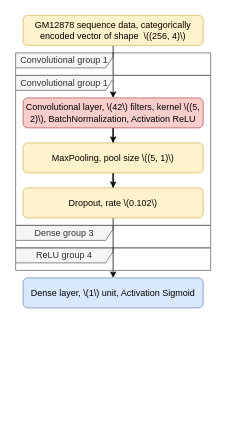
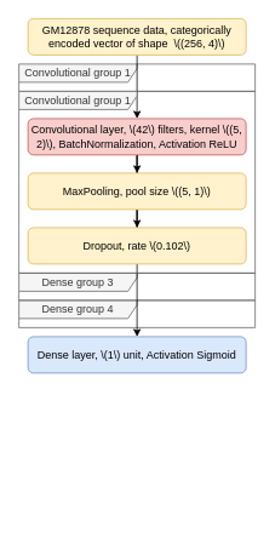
- <mxCell id="2" value="ReLU group 4" style="shape=umlFrame;whiteSpace=wrap;html=1;width=130;height=20;fillColor=#f5f5f5;strokeColor=#666666;fontColor=#333333;" parent="1" vertex="1"><mxGeometry x="20" y="330" width="260" height="30" as="geometry" /></mxCell>
+ <mxCell id="2" value="Dense group 4" style="shape=umlFrame;whiteSpace=wrap;html=1;width=130;height=20;fillColor=#f5f5f5;strokeColor=#666666;fontColor=#333333;" parent="1" vertex="1"><mxGeometry x="20" y="330" width="260" height="30" as="geometry" /></mxCell>
